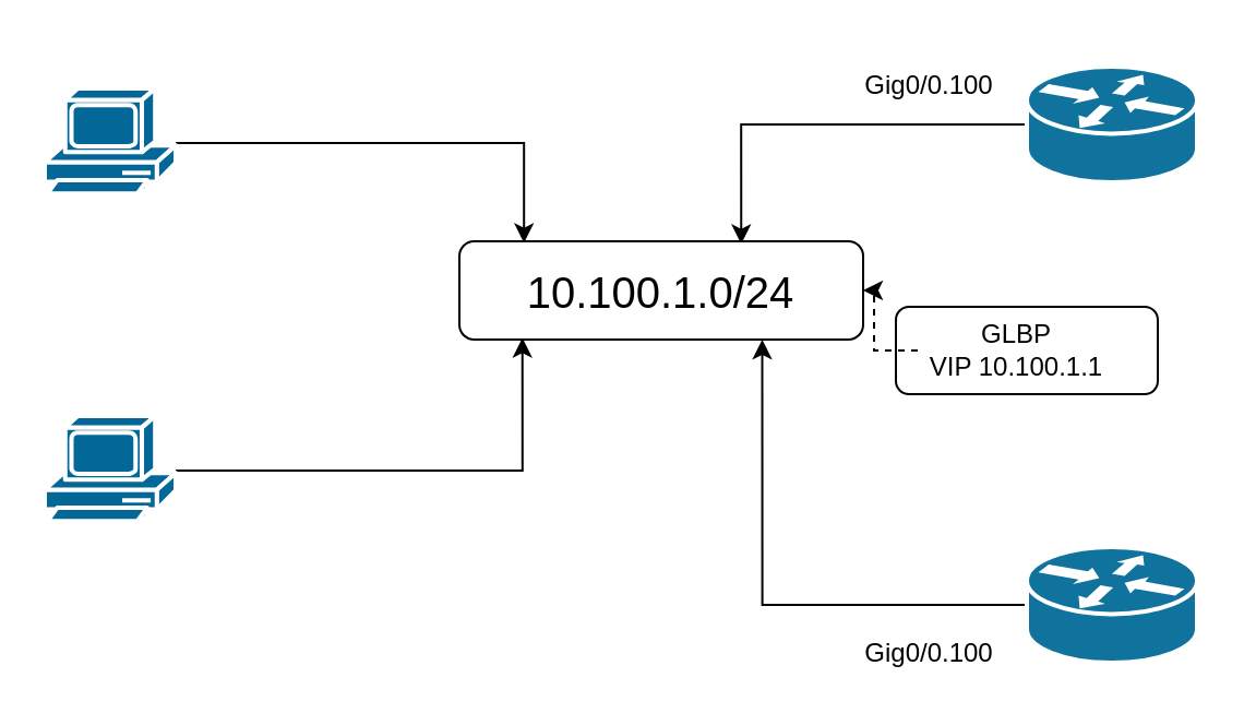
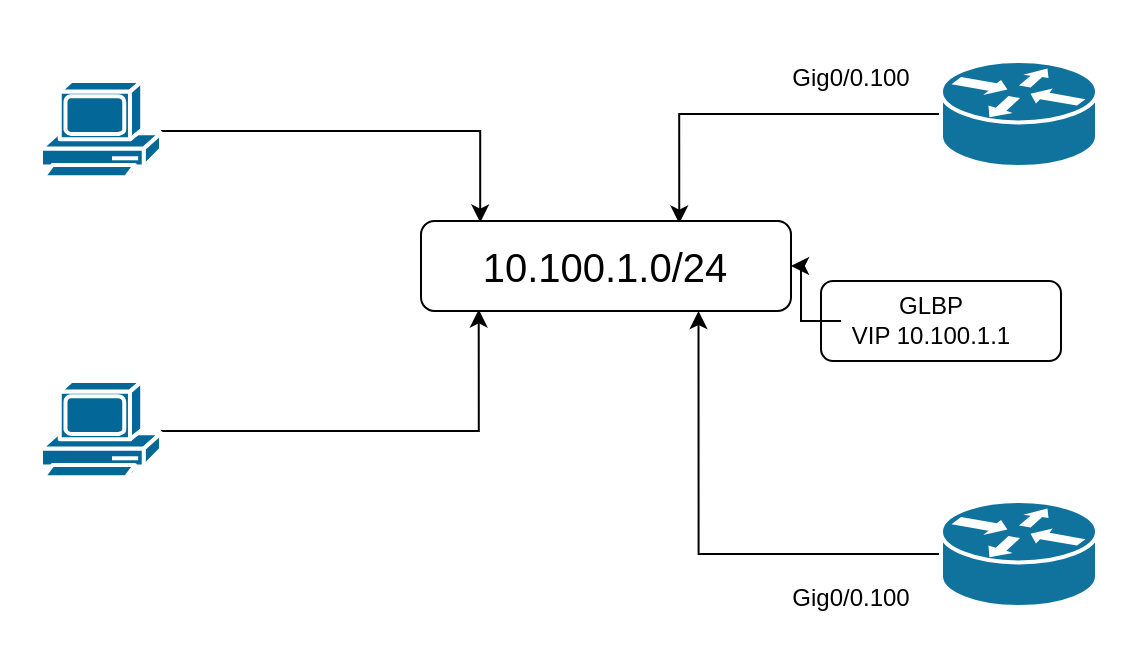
- <mxCell id="16" style="edgeStyle=orthogonalEdgeStyle;rounded=0;orthogonalLoop=1;jettySize=auto;html=1;entryX=1;entryY=0.5;entryDx=0;entryDy=0;fontSize=12;dashed=1;" edge="1" parent="1" source="15" target="10"><mxGeometry relative="1" as="geometry" /></mxCell>
+ <mxCell id="16" style="edgeStyle=orthogonalEdgeStyle;rounded=0;orthogonalLoop=1;jettySize=auto;html=1;entryX=1;entryY=0.5;entryDx=0;entryDy=0;fontSize=12;" edge="1" parent="1" source="15" target="10"><mxGeometry relative="1" as="geometry" /></mxCell>
